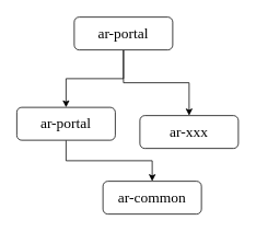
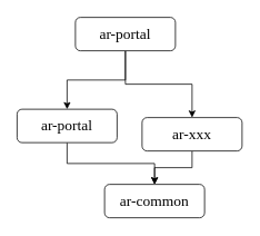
+ <mxCell id="7" style="edgeStyle=orthogonalEdgeStyle;rounded=0;orthogonalLoop=1;jettySize=auto;html=1;exitX=0.5;exitY=1;exitDx=0;exitDy=0;entryX=0.5;entryY=0;entryDx=0;entryDy=0;" edge="1" parent="1" source="8" target="9"><mxGeometry relative="1" as="geometry" /></mxCell>
